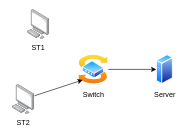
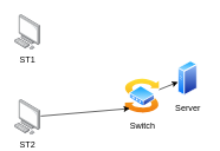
- <mxCell id="3" value="ST1" style="points=[];aspect=fixed;html=1;align=center;shadow=0;dashed=0;image;image=img/lib/allied_telesis/computer_and_terminals/Personal_Computer.svg;fontColor=#000000;labelBackgroundColor=none;" vertex="1" parent="1"><mxGeometry x="45" y="15" width="36.89" height="50" as="geometry" /></mxCell>
+ <mxCell id="3" value="ST1" style="points=[];aspect=fixed;html=1;align=center;shadow=0;dashed=0;image;image=img/lib/allied_telesis/computer_and_terminals/Personal_Computer.svg;fontColor=#000000;labelBackgroundColor=none;" vertex="1" parent="1"><mxGeometry x="20" y="20" width="36.89" height="50" as="geometry" /></mxCell>
- <mxCell id="6" value="Switch" style="aspect=fixed;perimeter=ellipsePerimeter;html=1;align=center;shadow=0;dashed=0;spacingTop=3;image;image=img/lib/active_directory/switch.svg;fontColor=#000000;labelBackgroundColor=none;" vertex="1" parent="1"><mxGeometry x="130" y="90" width="50" height="50" as="geometry" /></mxCell>
+ <mxCell id="6" value="Switch" style="aspect=fixed;perimeter=ellipsePerimeter;html=1;align=center;shadow=0;dashed=0;spacingTop=3;image;image=img/lib/active_directory/switch.svg;fontColor=#000000;labelBackgroundColor=none;" vertex="1" parent="1"><mxGeometry x="175" y="110" width="50" height="50" as="geometry" /></mxCell>
- <mxCell id="2" value="&lt;span style=&quot;&quot;&gt;Server&lt;/span&gt;" style="aspect=fixed;perimeter=ellipsePerimeter;html=1;align=center;shadow=0;dashed=0;spacingTop=3;image;image=img/lib/active_directory/generic_server.svg;fontColor=#000000;labelBackgroundColor=none;" vertex="1" parent="1"><mxGeometry x="260" y="90" width="28.0" height="50" as="geometry" /></mxCell>
+ <mxCell id="2" value="&lt;span style=&quot;&quot;&gt;Server&lt;/span&gt;" style="aspect=fixed;perimeter=ellipsePerimeter;html=1;align=center;shadow=0;dashed=0;spacingTop=3;image;image=img/lib/active_directory/generic_server.svg;fontColor=#000000;labelBackgroundColor=none;" vertex="1" parent="1"><mxGeometry x="250" y="85" width="28.0" height="50" as="geometry" /></mxCell>
